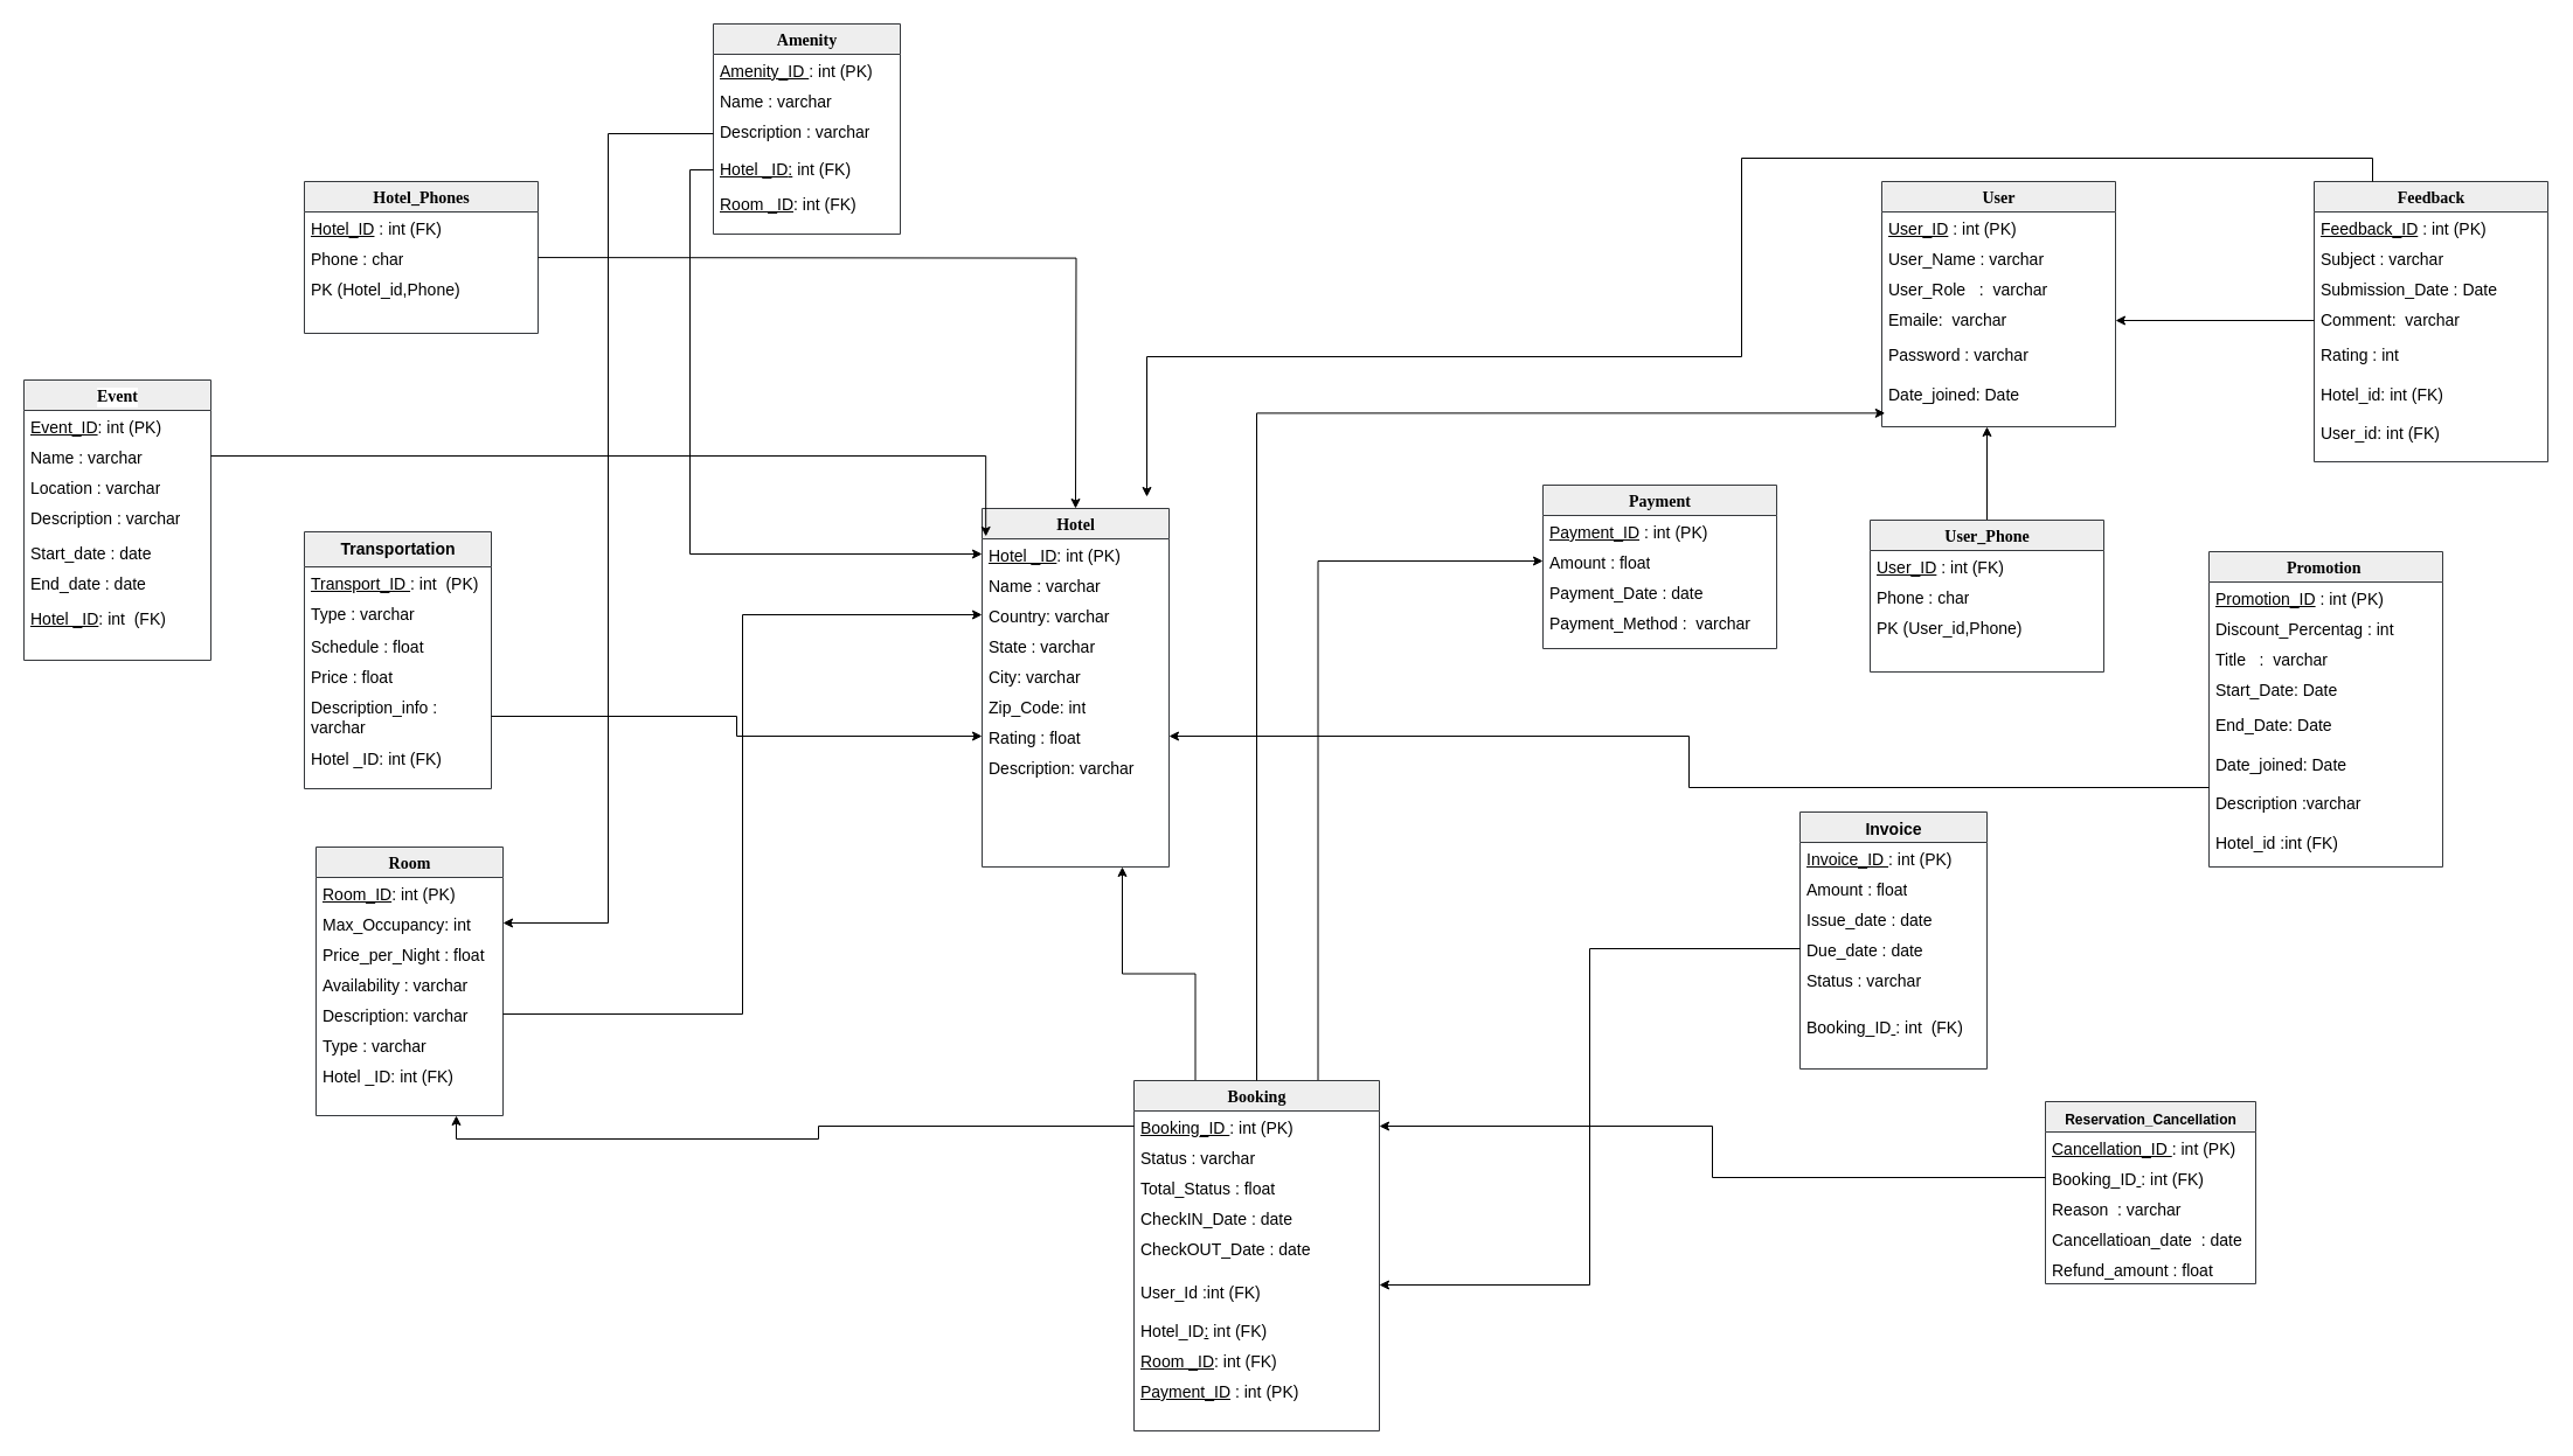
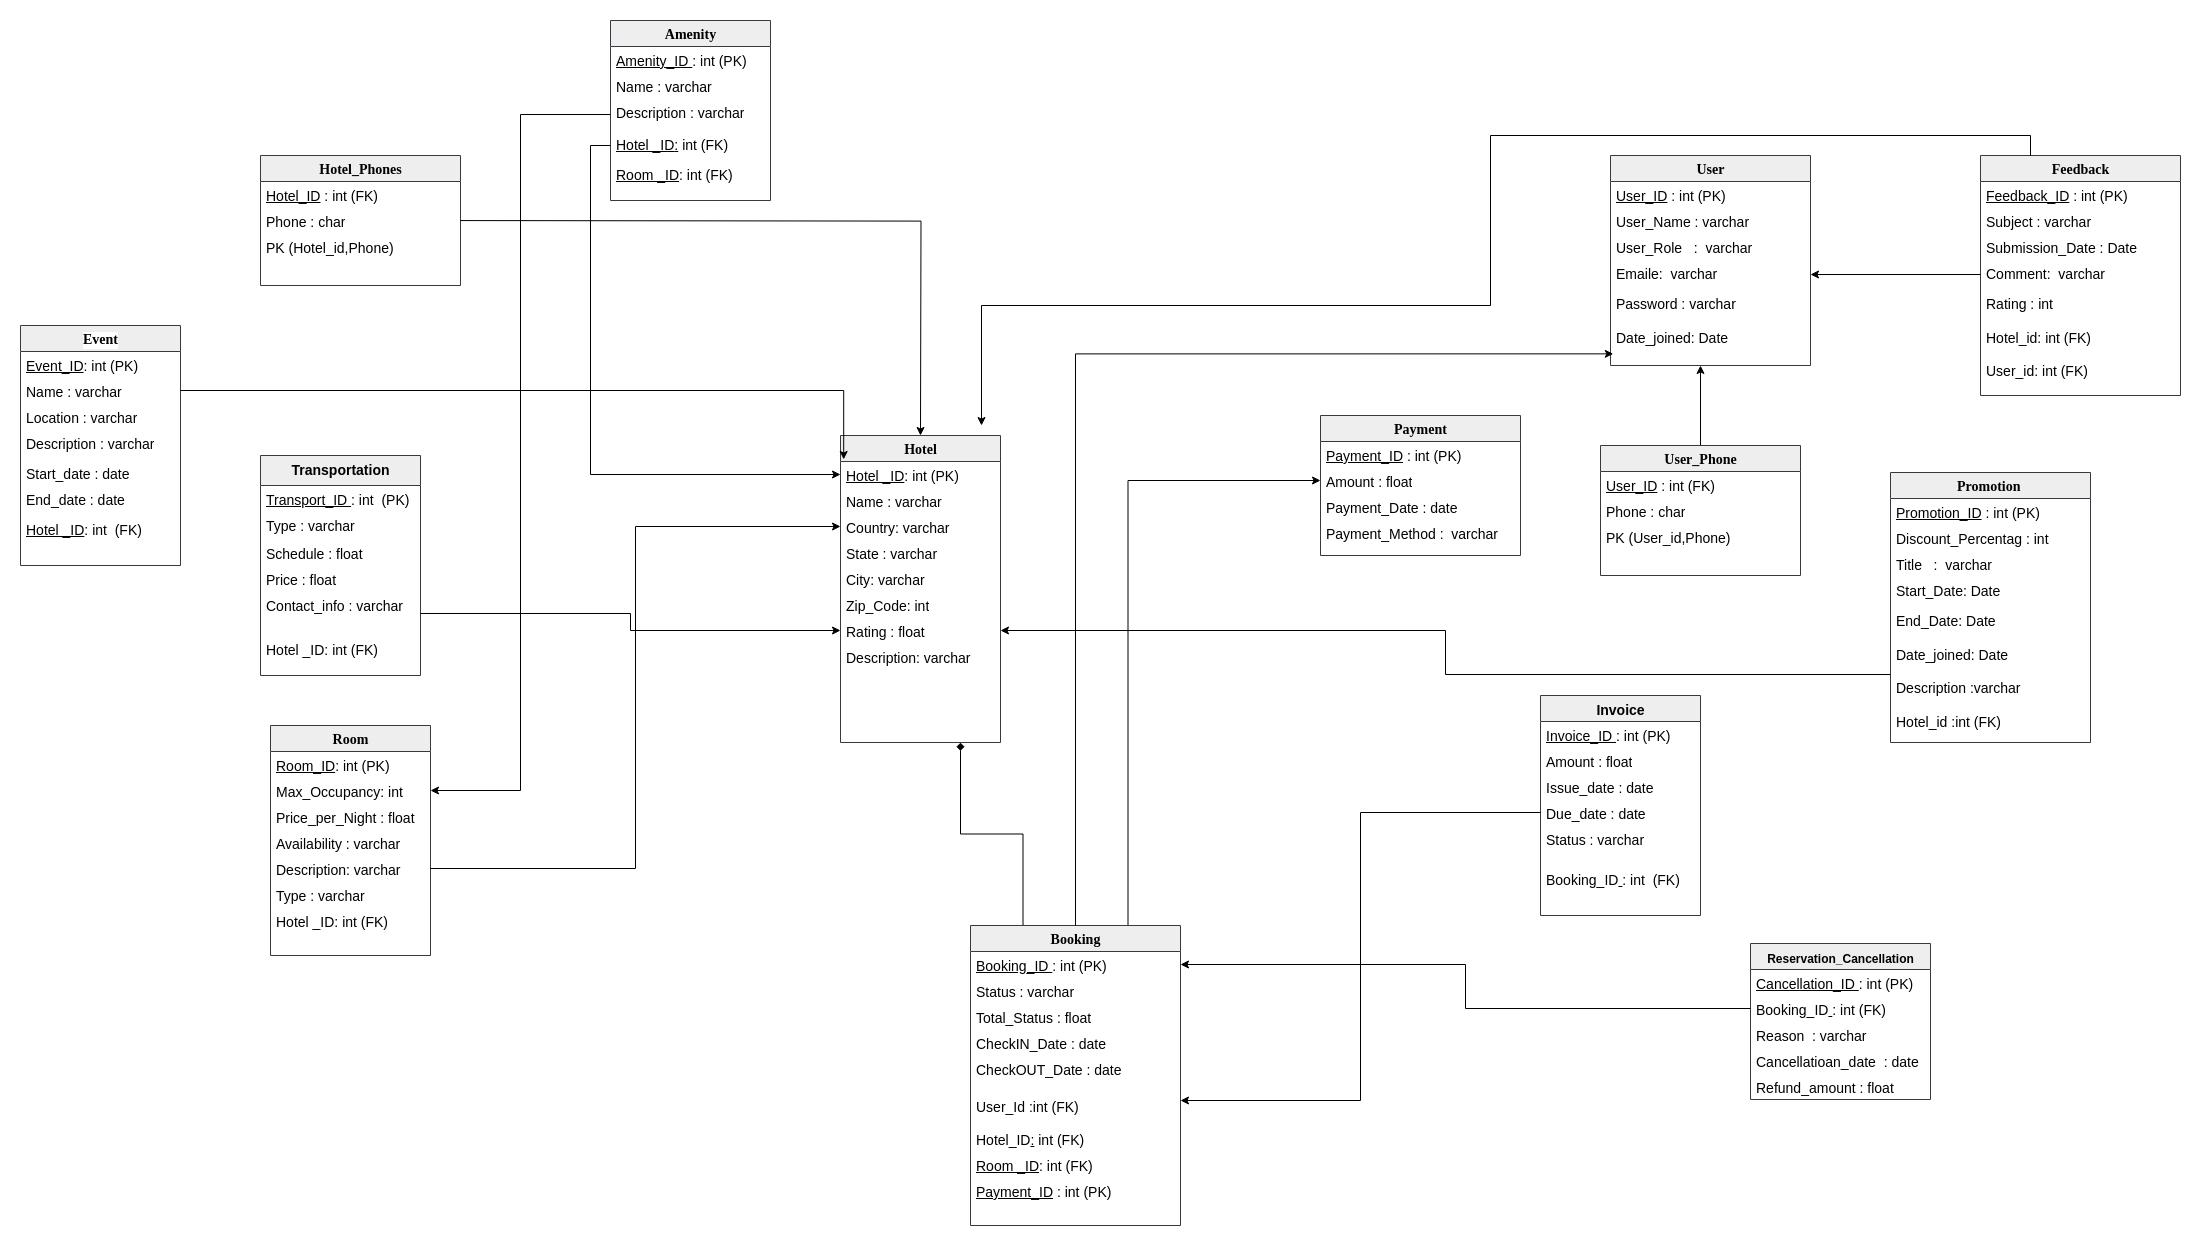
- <mxCell id="16" value="&lt;span style=&quot;font-size: 14px; text-align: center;&quot;&gt;Description_info&amp;nbsp;&lt;/span&gt;: varchar" style="text;html=1;strokeColor=none;fillColor=none;align=left;verticalAlign=top;spacingLeft=4;spacingRight=4;whiteSpace=wrap;overflow=hidden;rotatable=0;points=[[0,0.5],[1,0.5]];portConstraint=eastwest;fontSize=14;" parent="11" vertex="1"><mxGeometry y="136" width="160" height="44" as="geometry" /></mxCell>
+ <mxCell id="16" value="&lt;span style=&quot;font-size: 14px; text-align: center;&quot;&gt;Contact_info&amp;nbsp;&lt;/span&gt;: varchar" style="text;html=1;strokeColor=none;fillColor=none;align=left;verticalAlign=top;spacingLeft=4;spacingRight=4;whiteSpace=wrap;overflow=hidden;rotatable=0;points=[[0,0.5],[1,0.5]];portConstraint=eastwest;fontSize=14;" parent="11" vertex="1"><mxGeometry y="136" width="160" height="44" as="geometry" /></mxCell>
- <mxCell id="39" style="edgeStyle=orthogonalEdgeStyle;rounded=0;orthogonalLoop=1;jettySize=auto;html=1;exitX=0.25;exitY=0;exitDx=0;exitDy=0;entryX=0.75;entryY=1;entryDx=0;entryDy=0;" parent="1" source="41" target="2" edge="1"><mxGeometry relative="1" as="geometry" /></mxCell>
+ <mxCell id="39" style="edgeStyle=orthogonalEdgeStyle;rounded=0;orthogonalLoop=1;jettySize=auto;html=1;exitX=0.25;exitY=0;exitDx=0;exitDy=0;entryX=0.75;entryY=1;entryDx=0;entryDy=0;endArrow=diamond;" parent="1" source="41" target="2" edge="1"><mxGeometry relative="1" as="geometry" /></mxCell>
- <mxCell id="107" style="edgeStyle=orthogonalEdgeStyle;rounded=0;orthogonalLoop=1;jettySize=auto;html=1;exitX=0;exitY=0.5;exitDx=0;exitDy=0;entryX=0.75;entryY=1;entryDx=0;entryDy=0;" parent="1" source="42" target="31" edge="1"><mxGeometry relative="1" as="geometry" /></mxCell>
